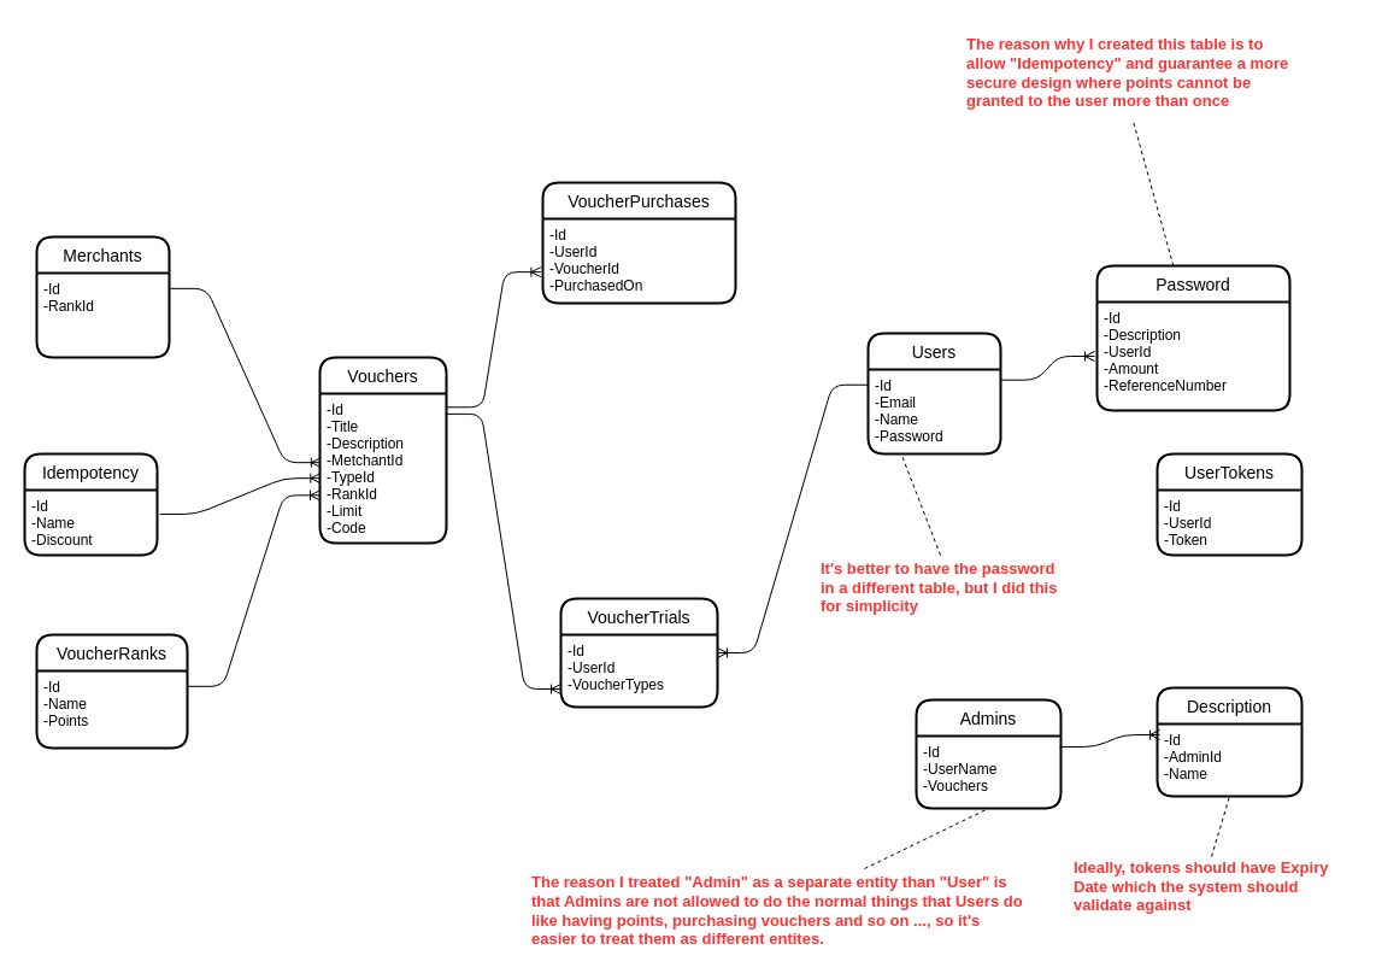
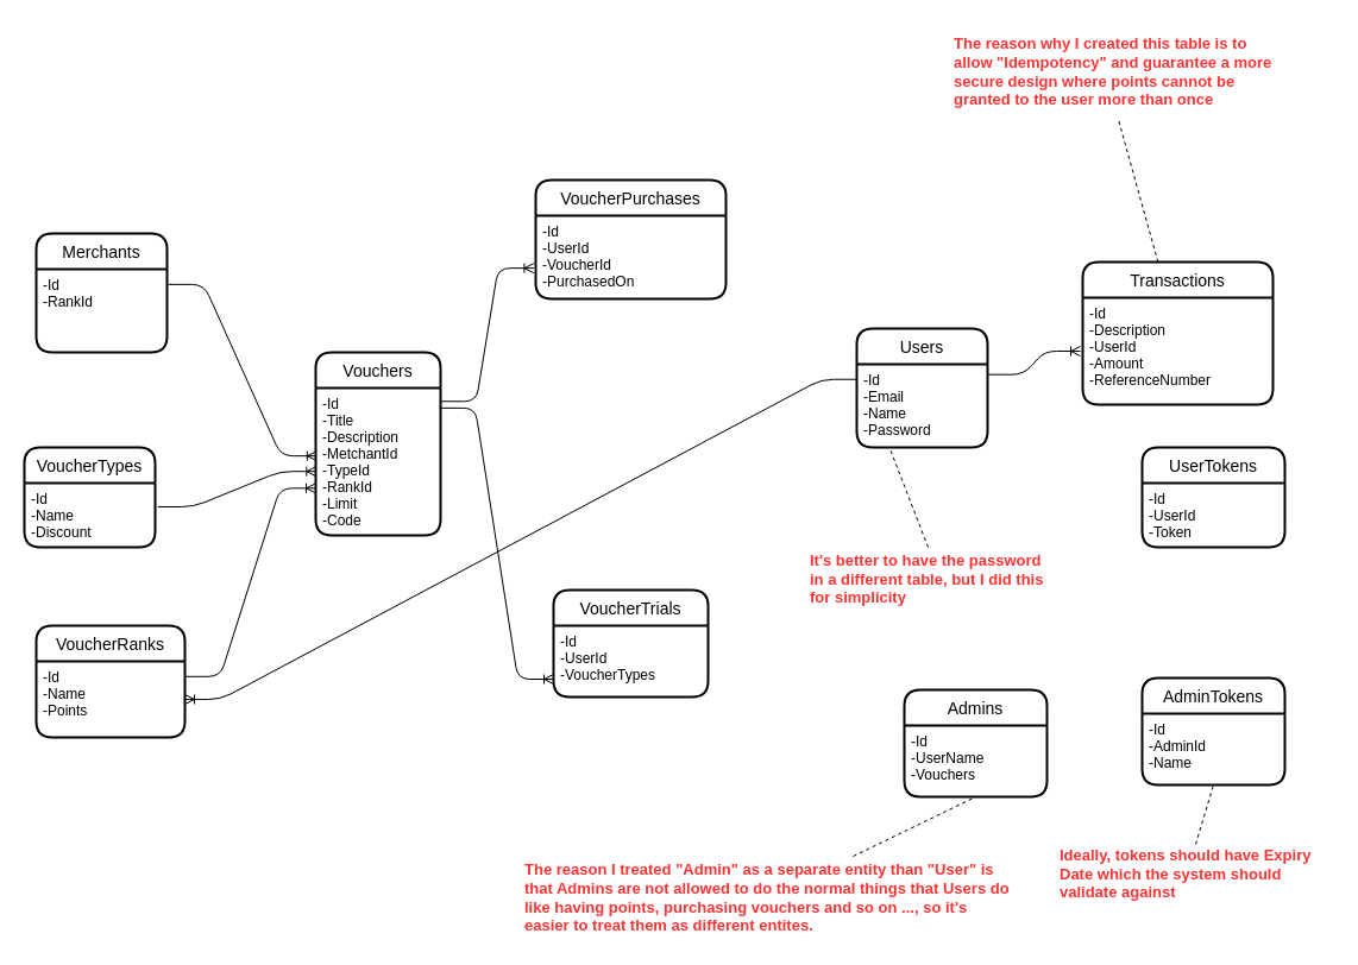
- <mxCell id="17" value="Password" style="swimlane;childLayout=stackLayout;horizontal=1;startSize=30;horizontalStack=0;rounded=1;fontSize=14;fontStyle=0;strokeWidth=2;resizeParent=0;resizeLast=1;shadow=0;dashed=0;align=center;" parent="1" vertex="1"><mxGeometry x="910" y="220" width="160" height="120" as="geometry" /></mxCell>
+ <mxCell id="17" value="Transactions" style="swimlane;childLayout=stackLayout;horizontal=1;startSize=30;horizontalStack=0;rounded=1;fontSize=14;fontStyle=0;strokeWidth=2;resizeParent=0;resizeLast=1;shadow=0;dashed=0;align=center;" parent="1" vertex="1"><mxGeometry x="910" y="220" width="160" height="120" as="geometry" /></mxCell>
- <mxCell id="9" value="Idempotency" style="swimlane;childLayout=stackLayout;horizontal=1;startSize=30;horizontalStack=0;rounded=1;fontSize=14;fontStyle=0;strokeWidth=2;resizeParent=0;resizeLast=1;shadow=0;dashed=0;align=center;" parent="1" vertex="1"><mxGeometry x="20" y="376" width="110" height="84" as="geometry"><mxRectangle x="60" y="396" width="120" height="30" as="alternateBounds" /></mxGeometry></mxCell>
+ <mxCell id="9" value="VoucherTypes" style="swimlane;childLayout=stackLayout;horizontal=1;startSize=30;horizontalStack=0;rounded=1;fontSize=14;fontStyle=0;strokeWidth=2;resizeParent=0;resizeLast=1;shadow=0;dashed=0;align=center;" parent="1" vertex="1"><mxGeometry x="20" y="376" width="110" height="84" as="geometry"><mxRectangle x="60" y="396" width="120" height="30" as="alternateBounds" /></mxGeometry></mxCell>
- <mxCell id="22" value="" style="edgeStyle=entityRelationEdgeStyle;fontSize=12;html=1;endArrow=ERoneToMany;exitX=0.003;exitY=0.182;exitDx=0;exitDy=0;entryX=1;entryY=0.25;entryDx=0;entryDy=0;exitPerimeter=0;" parent="1" source="3" target="21" edge="1"><mxGeometry width="100" height="100" relative="1" as="geometry"><mxPoint x="740" y="490" as="sourcePoint" /><mxPoint x="620" y="480" as="targetPoint" /></mxGeometry></mxCell>
+ <mxCell id="22" value="" style="edgeStyle=entityRelationEdgeStyle;fontSize=12;html=1;endArrow=ERoneToMany;exitX=0.003;exitY=0.182;exitDx=0;exitDy=0;exitPerimeter=0;" parent="1" source="3" target="13" edge="1"><mxGeometry width="100" height="100" relative="1" as="geometry"><mxPoint x="740" y="490" as="sourcePoint" /><mxPoint x="620" y="480" as="targetPoint" /></mxGeometry></mxCell>
- <mxCell id="33" value="Description" style="swimlane;childLayout=stackLayout;horizontal=1;startSize=30;horizontalStack=0;rounded=1;fontSize=14;fontStyle=0;strokeWidth=2;resizeParent=0;resizeLast=1;shadow=0;dashed=0;align=center;" parent="1" vertex="1"><mxGeometry x="960" y="570" width="120" height="90" as="geometry" /></mxCell>
+ <mxCell id="33" value="AdminTokens" style="swimlane;childLayout=stackLayout;horizontal=1;startSize=30;horizontalStack=0;rounded=1;fontSize=14;fontStyle=0;strokeWidth=2;resizeParent=0;resizeLast=1;shadow=0;dashed=0;align=center;" parent="1" vertex="1"><mxGeometry x="960" y="570" width="120" height="90" as="geometry" /></mxCell>
- <mxCell id="35" value="" style="edgeStyle=entityRelationEdgeStyle;fontSize=12;html=1;endArrow=ERoneToMany;exitX=0.992;exitY=0.15;exitDx=0;exitDy=0;entryX=0.017;entryY=0.15;entryDx=0;entryDy=0;entryPerimeter=0;exitPerimeter=0;" parent="1" source="32" target="34" edge="1"><mxGeometry width="100" height="100" relative="1" as="geometry"><mxPoint x="800" y="486" as="sourcePoint" /><mxPoint x="929.55" y="575.04" as="targetPoint" /></mxGeometry></mxCell>
